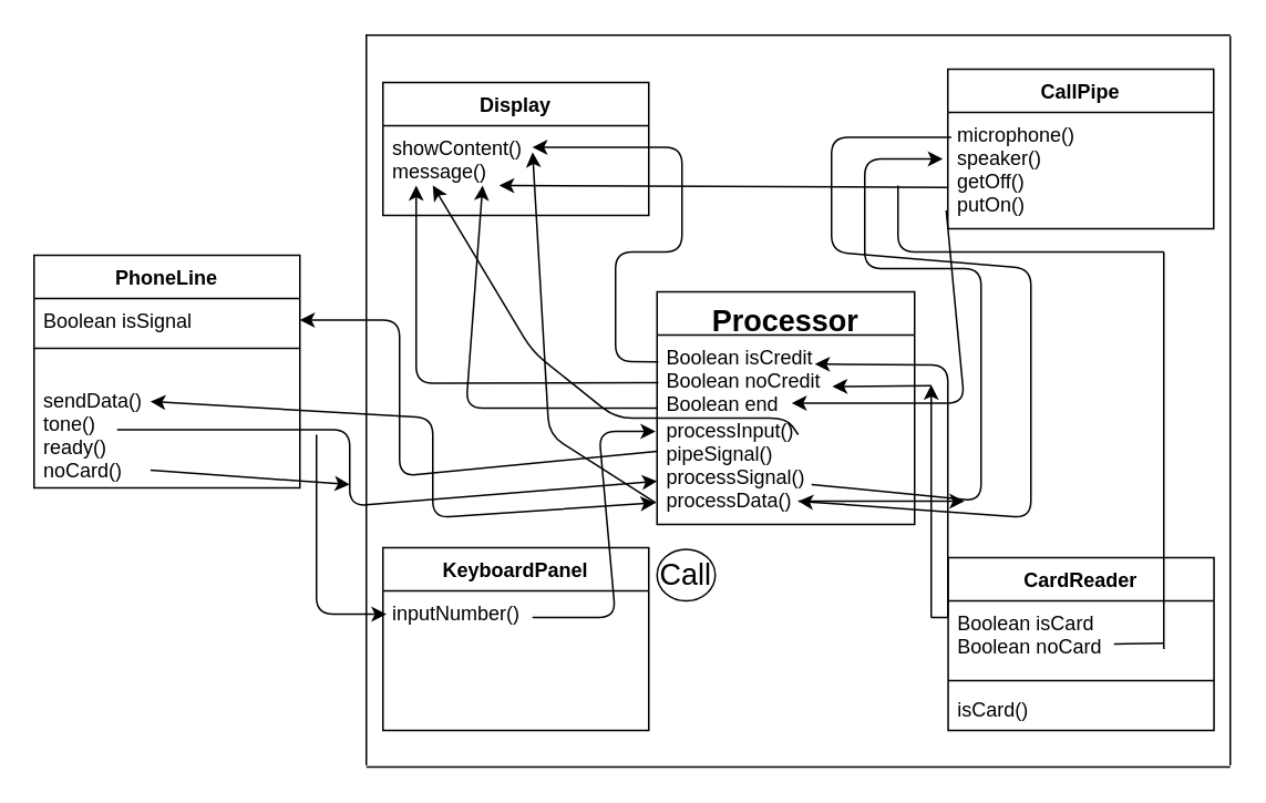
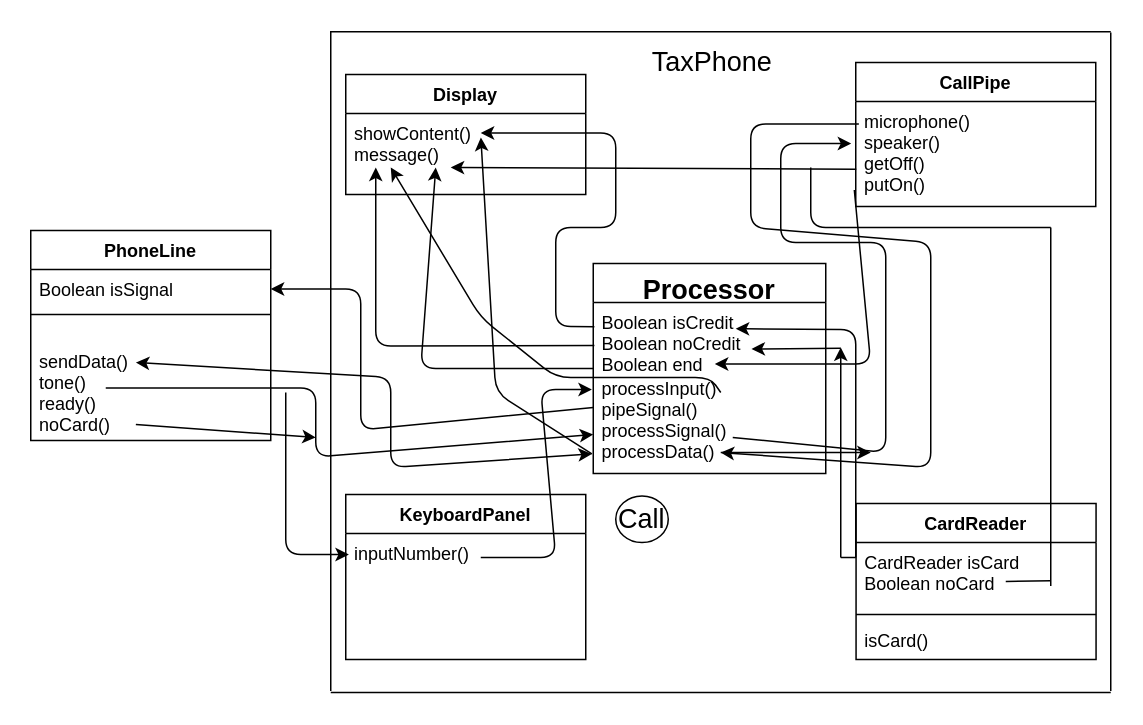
+ <mxCell id="21" value="TaxPhone" style="text;html=1;strokeColor=none;fillColor=none;align=center;verticalAlign=middle;whiteSpace=wrap;rounded=0;fontSize=18;" vertex="1" parent="1"><mxGeometry x="419" y="21" width="111" height="40" as="geometry" /></mxCell>
- <mxCell id="27" value="Call&lt;br&gt;" style="ellipse;whiteSpace=wrap;html=1;fillColor=none;fontSize=18;" vertex="1" parent="1"><mxGeometry x="395" y="330" width="35" height="31" as="geometry" /></mxCell>
+ <mxCell id="27" value="Call&lt;br&gt;" style="ellipse;whiteSpace=wrap;html=1;fillColor=none;fontSize=18;" vertex="1" parent="1"><mxGeometry x="410" y="330" width="35" height="31" as="geometry" /></mxCell>
- <mxCell id="9" value="Boolean isCard&#10;Boolean noCard&#10;" style="text;strokeColor=none;fillColor=none;align=left;verticalAlign=top;spacingLeft=4;spacingRight=4;overflow=hidden;rotatable=0;points=[[0,0.5],[1,0.5]];portConstraint=eastwest;" vertex="1" parent="8"><mxGeometry y="26" width="160" height="44" as="geometry" /></mxCell>
+ <mxCell id="9" value="CardReader isCard&#10;Boolean noCard&#10;" style="text;strokeColor=none;fillColor=none;align=left;verticalAlign=top;spacingLeft=4;spacingRight=4;overflow=hidden;rotatable=0;points=[[0,0.5],[1,0.5]];portConstraint=eastwest;" vertex="1" parent="8"><mxGeometry y="26" width="160" height="44" as="geometry" /></mxCell>
